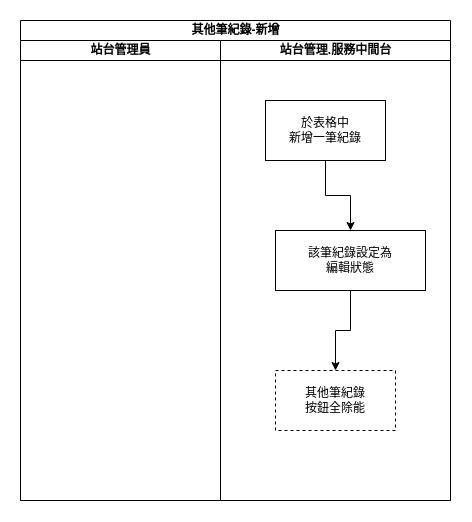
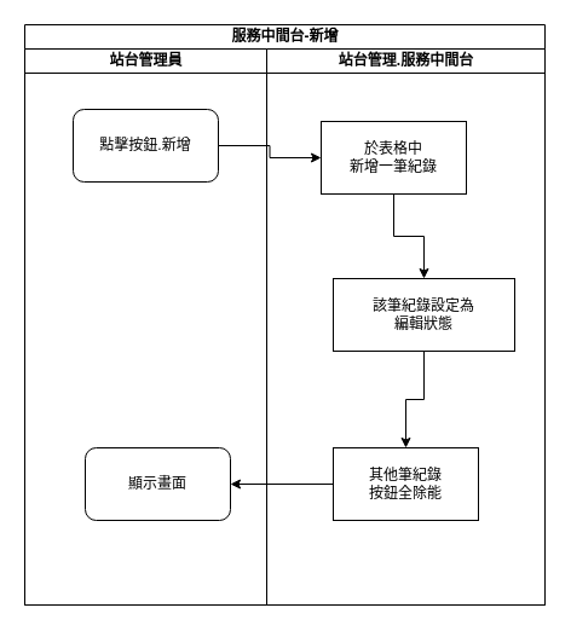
- <mxCell id="2" value="其他筆紀錄-新增" style="swimlane;childLayout=stackLayout;resizeParent=1;resizeParentMax=0;startSize=20;html=1;" vertex="1" parent="1"><mxGeometry x="20" width="430" height="480" as="geometry" y="20" /></mxCell>
+ <mxCell id="2" value="服務中間台-新增" style="swimlane;childLayout=stackLayout;resizeParent=1;resizeParentMax=0;startSize=20;html=1;" vertex="1" parent="1"><mxGeometry x="20" width="430" height="480" as="geometry" y="20" /></mxCell>
+ <mxCell id="4" value="點擊按鈕.新增" style="rounded=1;whiteSpace=wrap;html=1;" vertex="1" parent="3"><mxGeometry x="40.0" y="50" width="120" height="60" as="geometry" /></mxCell>
+ <mxCell id="12" style="edgeStyle=orthogonalEdgeStyle;rounded=0;orthogonalLoop=1;jettySize=auto;html=1;" edge="1" parent="2" source="4" target="8"><mxGeometry relative="1" as="geometry" /></mxCell>
+ <mxCell id="5" value="顯示畫面" style="rounded=1;whiteSpace=wrap;html=1;" vertex="1" parent="3"><mxGeometry x="50.0" y="330" width="120" height="60" as="geometry" /></mxCell>
+ <mxCell id="13" style="edgeStyle=orthogonalEdgeStyle;rounded=0;orthogonalLoop=1;jettySize=auto;html=1;" edge="1" parent="2" source="11" target="5"><mxGeometry relative="1" as="geometry" /></mxCell>
- <mxCell id="11" value="其他筆紀錄&lt;br&gt;按鈕全除能" style="rounded=0;whiteSpace=wrap;html=1;dashed=1;" vertex="1" parent="6"><mxGeometry x="55.0" y="330" width="120" height="60" as="geometry" /></mxCell>
+ <mxCell id="11" value="其他筆紀錄&lt;br&gt;按鈕全除能" style="rounded=0;whiteSpace=wrap;html=1;" vertex="1" parent="6"><mxGeometry x="55.0" y="330" width="120" height="60" as="geometry" /></mxCell>
